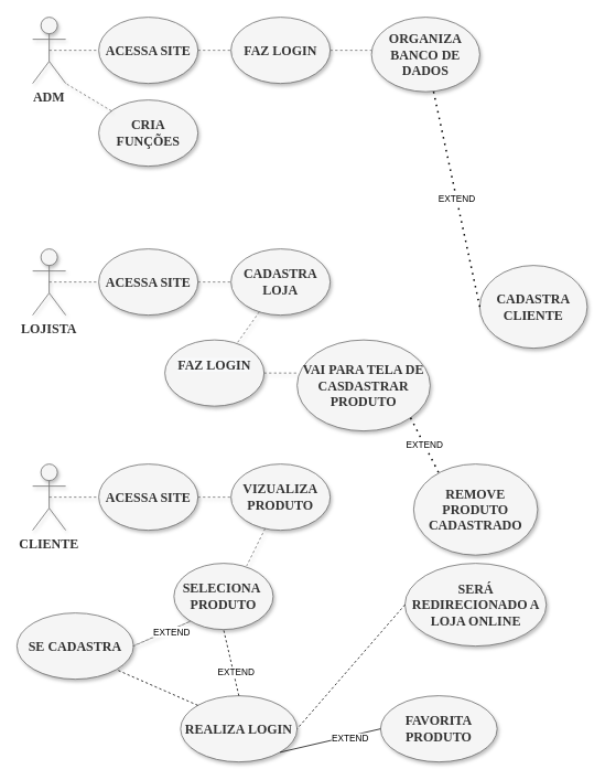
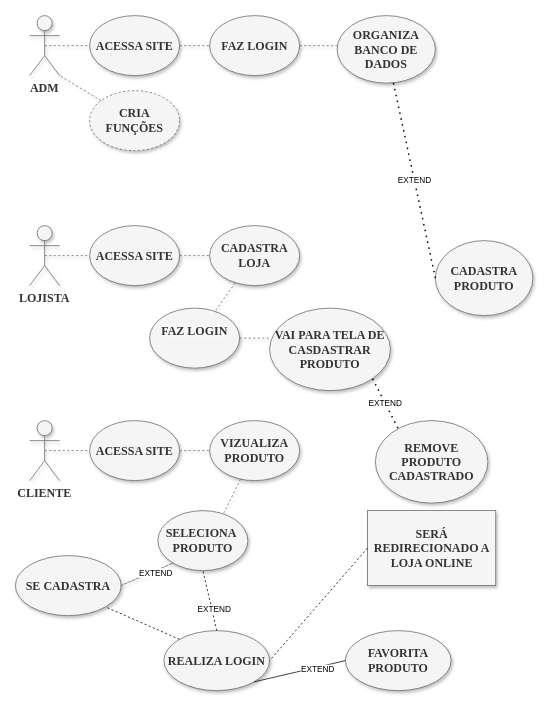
- <mxCell id="18" value="CRIA FUNÇÕES" style="ellipse;whiteSpace=wrap;html=1;shadow=1;fillColor=#f5f5f5;fontColor=#333333;strokeColor=#666666;fontFamily=Verdana;fontStyle=1;fontSize=16;" parent="1" vertex="1"><mxGeometry x="119" y="120" width="120" height="80" as="geometry" /></mxCell>
+ <mxCell id="18" value="CRIA FUNÇÕES" style="ellipse;whiteSpace=wrap;html=1;shadow=1;fillColor=#f5f5f5;fontColor=#333333;strokeColor=#666666;fontFamily=Verdana;fontStyle=1;fontSize=16;dashed=1;" parent="1" vertex="1"><mxGeometry x="119" y="120" width="120" height="80" as="geometry" /></mxCell>
- <mxCell id="28" value="CADASTRA CLIENTE" style="ellipse;whiteSpace=wrap;html=1;shadow=1;fillColor=#f5f5f5;fontColor=#333333;strokeColor=#666666;fontFamily=Verdana;fontStyle=1;fontSize=16;" parent="1" vertex="1"><mxGeometry x="580" y="320" width="130" height="100" as="geometry" /></mxCell>
+ <mxCell id="28" value="CADASTRA PRODUTO" style="ellipse;whiteSpace=wrap;html=1;shadow=1;fillColor=#f5f5f5;fontColor=#333333;strokeColor=#666666;fontFamily=Verdana;fontStyle=1;fontSize=16;" parent="1" vertex="1"><mxGeometry x="580" y="320" width="130" height="100" as="geometry" /></mxCell>
- <mxCell id="24" value="SERÁ REDIRECIONADO A LOJA ONLINE" style="ellipse;whiteSpace=wrap;html=1;shadow=1;fillColor=#f5f5f5;fontColor=#333333;strokeColor=#666666;fontFamily=Verdana;fontStyle=1;fontSize=16;" parent="1" vertex="1"><mxGeometry x="489.5" y="680" width="171" height="100" as="geometry" /></mxCell>
+ <mxCell id="24" value="SERÁ REDIRECIONADO A LOJA ONLINE" style="whiteSpace=wrap;html=1;shadow=1;fillColor=#f5f5f5;fontColor=#333333;strokeColor=#666666;fontFamily=Verdana;fontStyle=1;fontSize=16;rounded=0;" parent="1" vertex="1"><mxGeometry x="489.5" y="680" width="171" height="100" as="geometry" /></mxCell>
